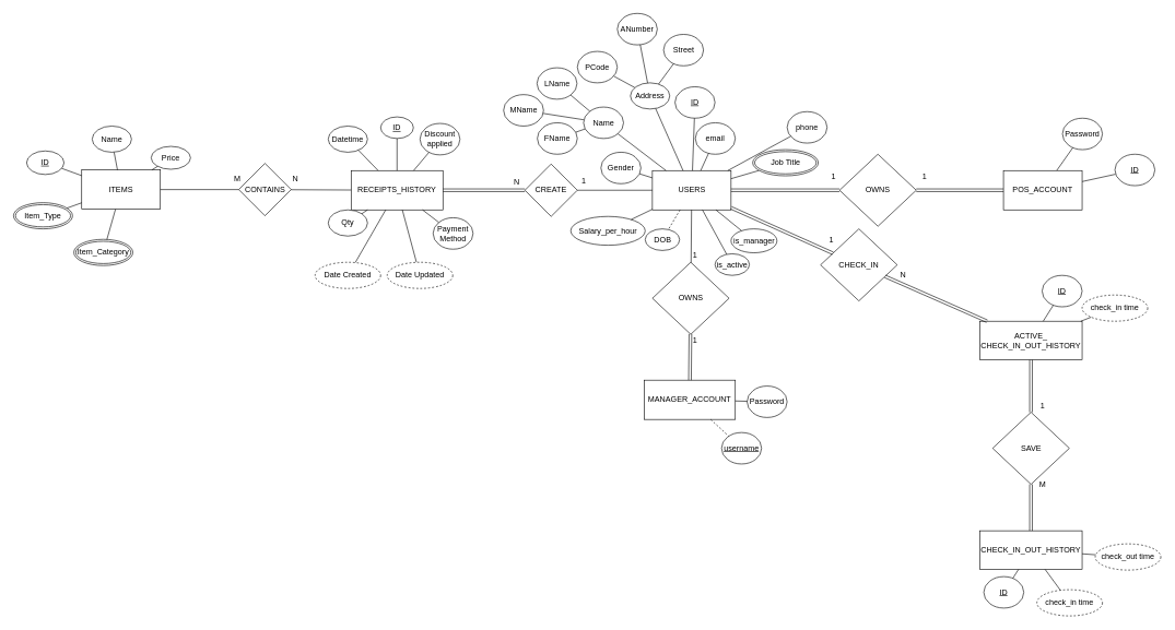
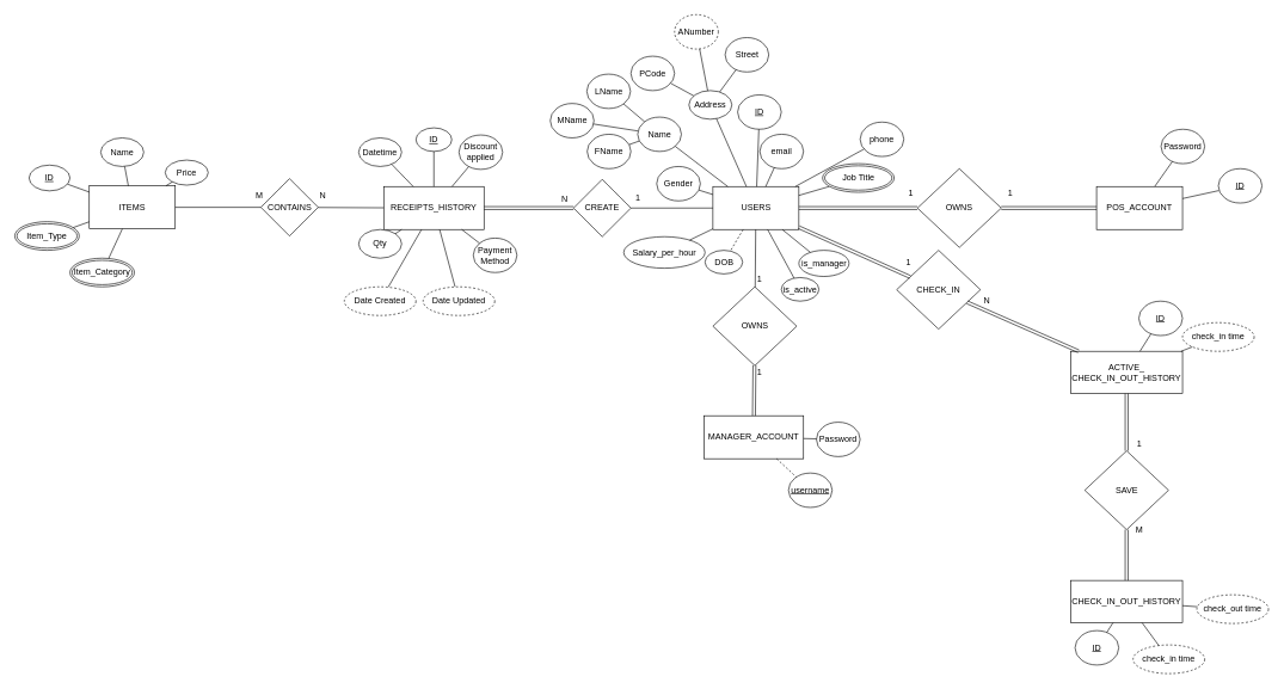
- <mxCell id="23" value="ANumber" style="ellipse;whiteSpace=wrap;html=1;" parent="1" vertex="1"><mxGeometry x="941" y="20" width="61" height="48" as="geometry" /></mxCell>
+ <mxCell id="23" value="ANumber" style="ellipse;whiteSpace=wrap;html=1;dashed=1;" parent="1" vertex="1"><mxGeometry x="941" y="20" width="61" height="48" as="geometry" /></mxCell>
- <mxCell id="78" value="Item_Category" style="ellipse;shape=doubleEllipse;margin=3;whiteSpace=wrap;html=1;align=center;fillColor=#FFFFFF;" vertex="1" parent="1"><mxGeometry x="112" y="365" width="90" height="40" as="geometry" /></mxCell>
+ <mxCell id="78" value="Item_Category" style="ellipse;shape=doubleEllipse;margin=3;whiteSpace=wrap;html=1;align=center;fillColor=#FFFFFF;" vertex="1" parent="1"><mxGeometry x="97" y="360" width="90" height="40" as="geometry" /></mxCell>
